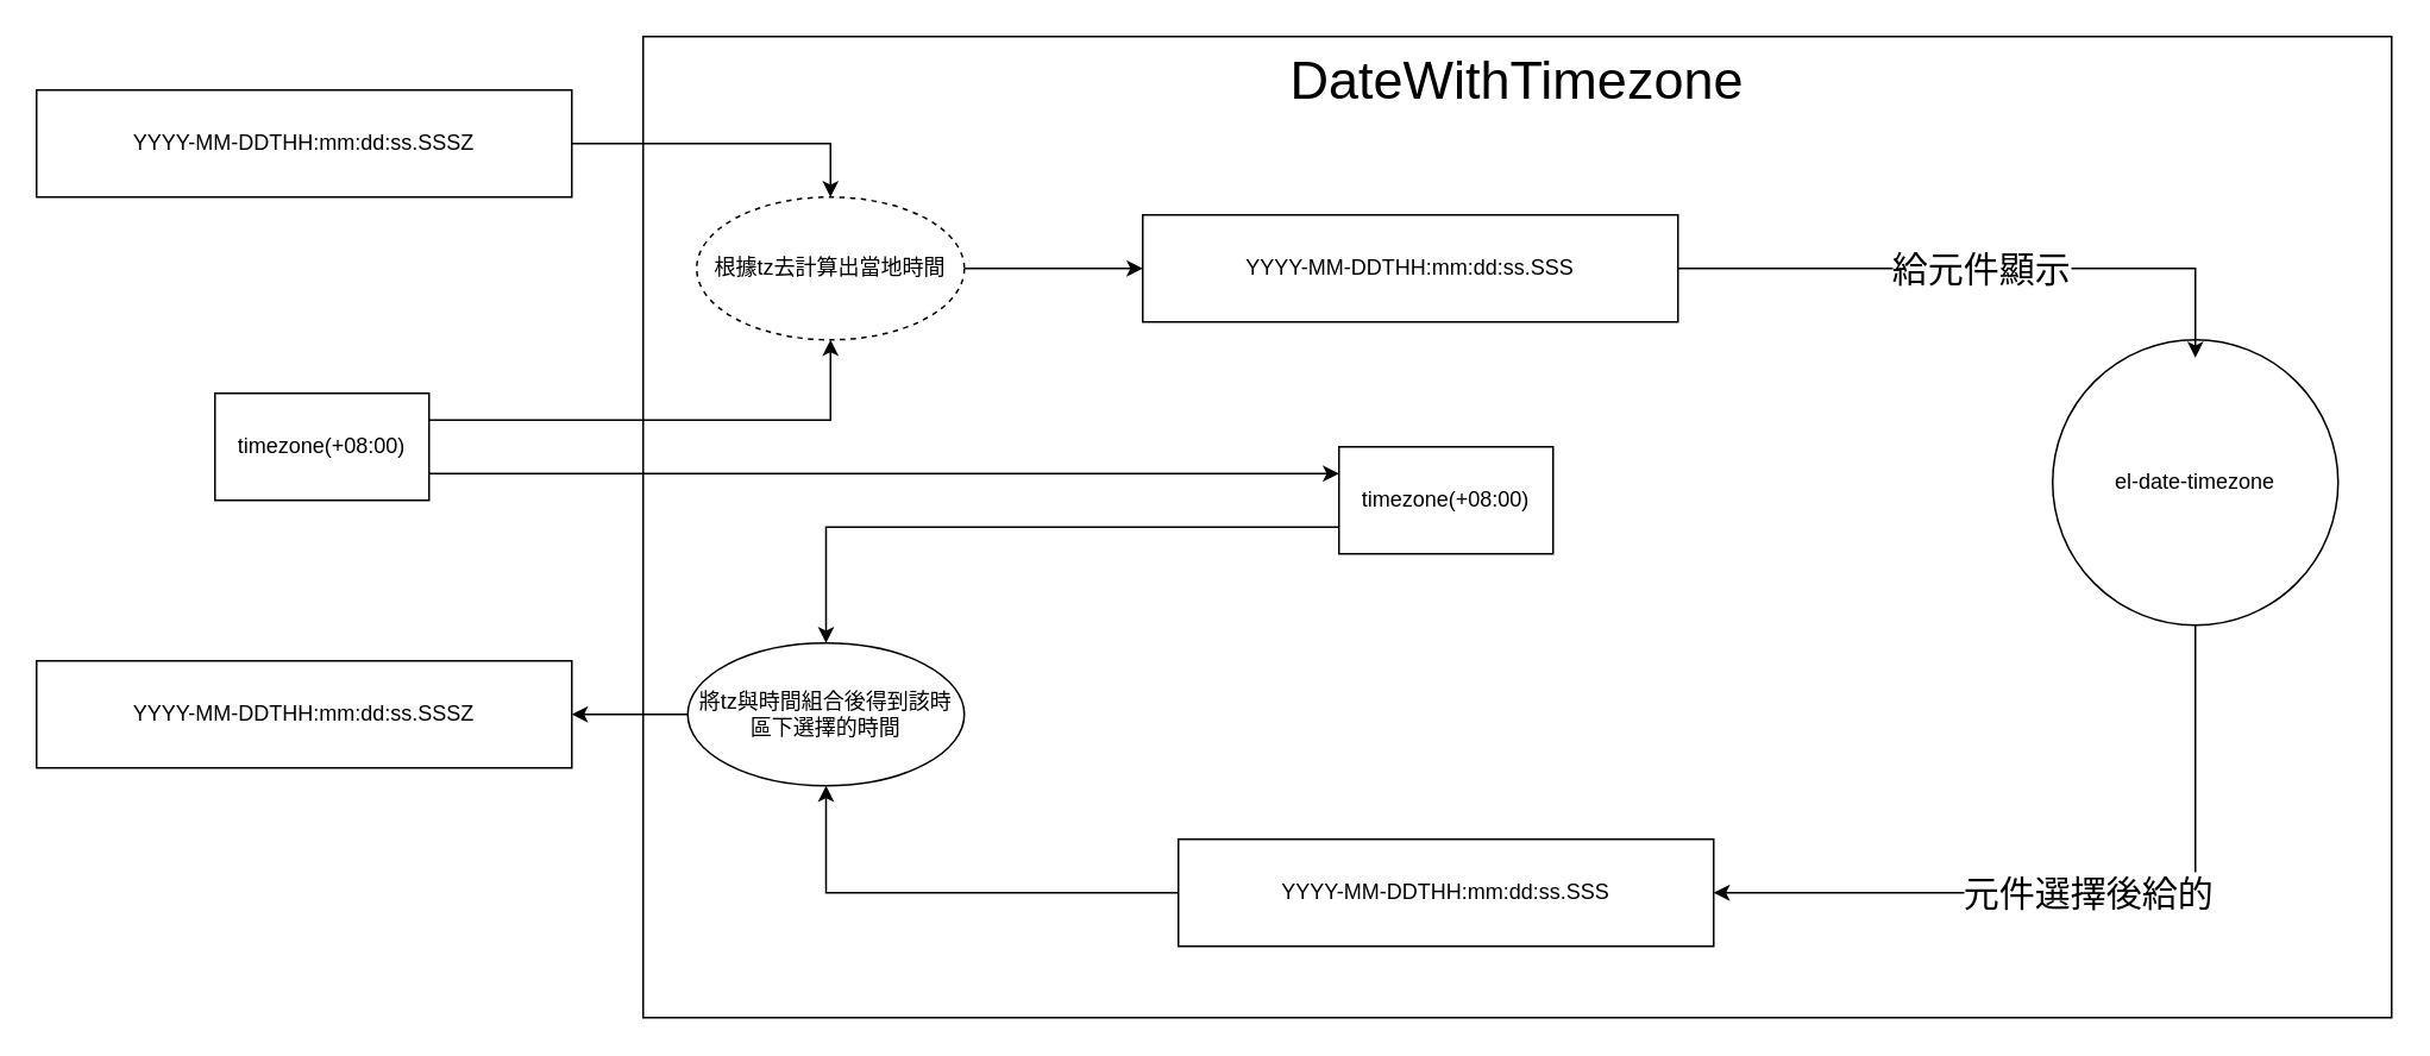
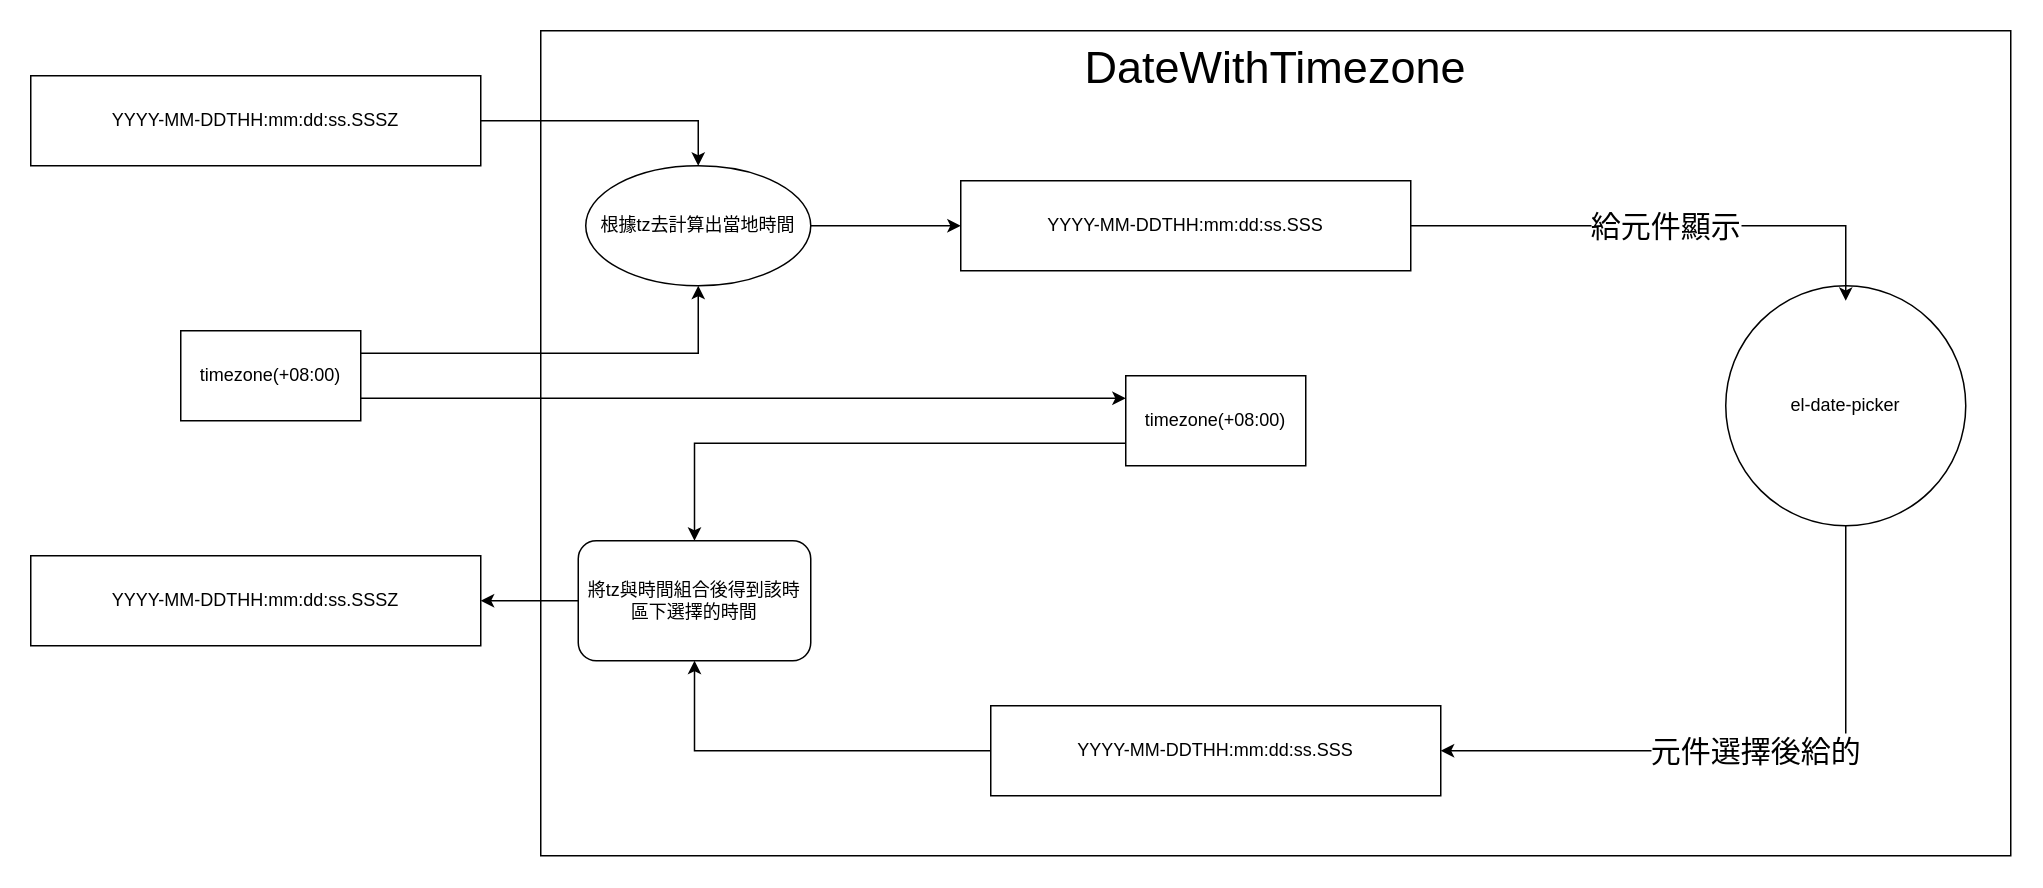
- <mxCell id="13" value="根據tz去計算出當地時間" style="ellipse;whiteSpace=wrap;html=1;dashed=1;" vertex="1" parent="1"><mxGeometry x="390" y="110" width="150" height="80" as="geometry" /></mxCell>
+ <mxCell id="13" value="根據tz去計算出當地時間" style="ellipse;whiteSpace=wrap;html=1;" vertex="1" parent="1"><mxGeometry x="390" y="110" width="150" height="80" as="geometry" /></mxCell>
- <mxCell id="15" value="el-date-timezone" style="ellipse;whiteSpace=wrap;html=1;aspect=fixed;" vertex="1" parent="1"><mxGeometry x="1150" y="190" width="160" height="160" as="geometry" /></mxCell>
+ <mxCell id="15" value="el-date-picker" style="ellipse;whiteSpace=wrap;html=1;aspect=fixed;" vertex="1" parent="1"><mxGeometry x="1150" y="190" width="160" height="160" as="geometry" /></mxCell>
- <mxCell id="18" value="將tz與時間組合後得到該時區下選擇的時間" style="ellipse;whiteSpace=wrap;html=1;" vertex="1" parent="1"><mxGeometry x="385" y="360" width="155" height="80" as="geometry" /></mxCell>
+ <mxCell id="18" value="將tz與時間組合後得到該時區下選擇的時間" style="whiteSpace=wrap;html=1;rounded=1;" vertex="1" parent="1"><mxGeometry x="385" y="360" width="155" height="80" as="geometry" /></mxCell>
